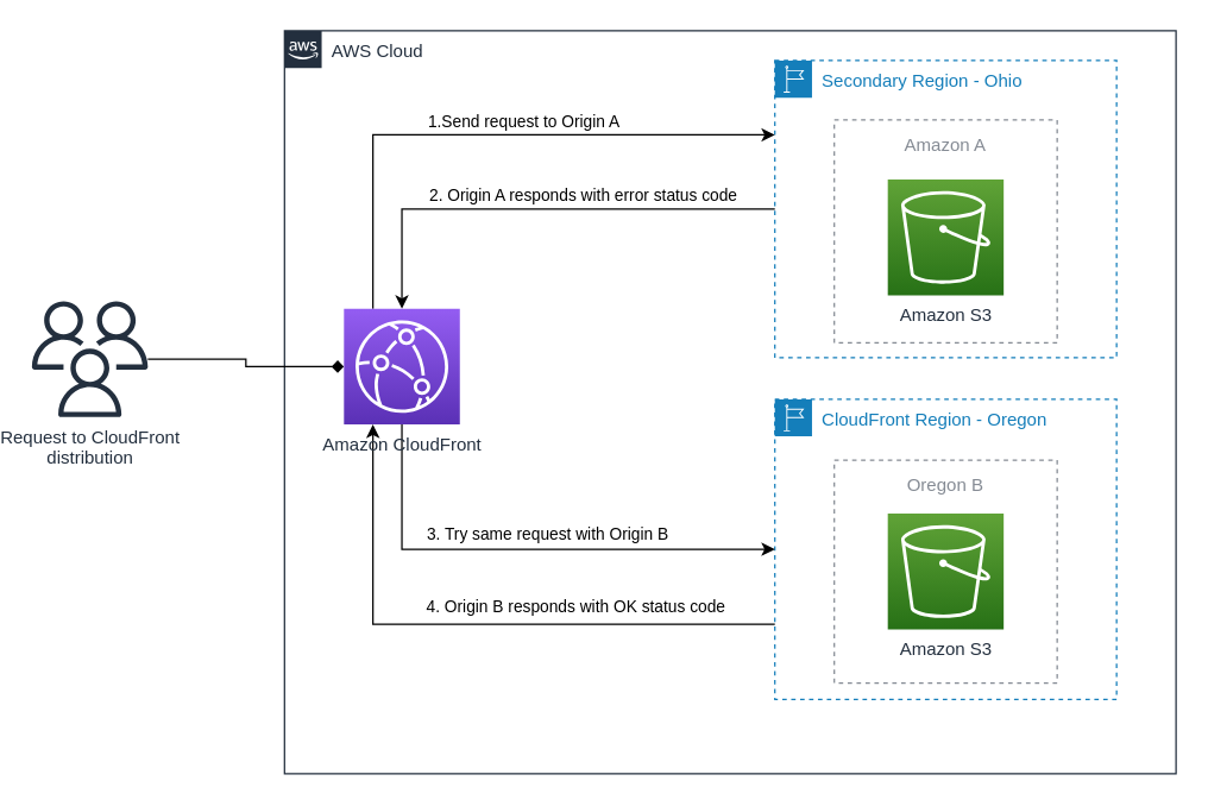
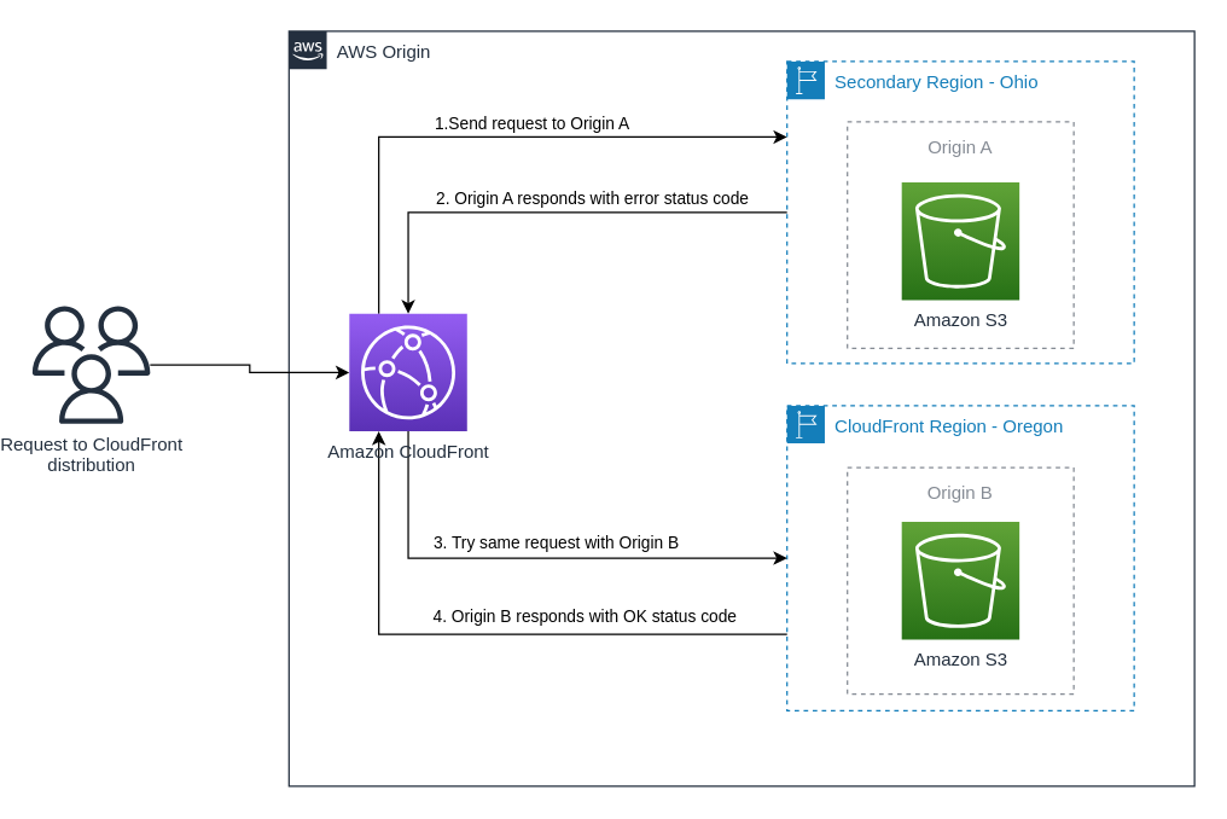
- <mxCell id="4" value="AWS Cloud" style="points=[[0,0],[0.25,0],[0.5,0],[0.75,0],[1,0],[1,0.25],[1,0.5],[1,0.75],[1,1],[0.75,1],[0.5,1],[0.25,1],[0,1],[0,0.75],[0,0.5],[0,0.25]];outlineConnect=0;gradientColor=none;html=1;whiteSpace=wrap;fontSize=12;fontStyle=0;shape=mxgraph.aws4.group;grIcon=mxgraph.aws4.group_aws_cloud_alt;strokeColor=#232F3E;fillColor=none;verticalAlign=top;align=left;spacingLeft=30;fontColor=#232F3E;dashed=0;" vertex="1" parent="1"><mxGeometry x="190" y="20" width="600" height="500" as="geometry" /></mxCell>
+ <mxCell id="4" value="AWS Origin" style="points=[[0,0],[0.25,0],[0.5,0],[0.75,0],[1,0],[1,0.25],[1,0.5],[1,0.75],[1,1],[0.75,1],[0.5,1],[0.25,1],[0,1],[0,0.75],[0,0.5],[0,0.25]];outlineConnect=0;gradientColor=none;html=1;whiteSpace=wrap;fontSize=12;fontStyle=0;shape=mxgraph.aws4.group;grIcon=mxgraph.aws4.group_aws_cloud_alt;strokeColor=#232F3E;fillColor=none;verticalAlign=top;align=left;spacingLeft=30;fontColor=#232F3E;dashed=0;" vertex="1" parent="1"><mxGeometry x="190" y="20" width="600" height="500" as="geometry" /></mxCell>
- <mxCell id="8" value="Amazon A" style="outlineConnect=0;gradientColor=none;html=1;whiteSpace=wrap;fontSize=12;fontStyle=0;strokeColor=#858B94;fillColor=none;verticalAlign=top;align=center;fontColor=#858B94;dashed=1;spacingTop=3;" vertex="1" parent="1"><mxGeometry x="560" y="80" width="150" height="150" as="geometry" /></mxCell>
+ <mxCell id="8" value="Origin A" style="outlineConnect=0;gradientColor=none;html=1;whiteSpace=wrap;fontSize=12;fontStyle=0;strokeColor=#858B94;fillColor=none;verticalAlign=top;align=center;fontColor=#858B94;dashed=1;spacingTop=3;" vertex="1" parent="1"><mxGeometry x="560" y="80" width="150" height="150" as="geometry" /></mxCell>
- <mxCell id="9" style="edgeStyle=orthogonalEdgeStyle;rounded=0;orthogonalLoop=1;jettySize=auto;html=1;endArrow=diamond;" edge="1" parent="1" source="10" target="19"><mxGeometry relative="1" as="geometry" /></mxCell>
+ <mxCell id="9" style="edgeStyle=orthogonalEdgeStyle;rounded=0;orthogonalLoop=1;jettySize=auto;html=1;" edge="1" parent="1" source="10" target="19"><mxGeometry relative="1" as="geometry" /></mxCell>
- <mxCell id="6" value="Oregon B" style="outlineConnect=0;gradientColor=none;html=1;whiteSpace=wrap;fontSize=12;fontStyle=0;strokeColor=#858B94;fillColor=none;verticalAlign=top;align=center;fontColor=#858B94;dashed=1;spacingTop=3;" vertex="1" parent="1"><mxGeometry x="560" y="309" width="150" height="150" as="geometry" /></mxCell>
+ <mxCell id="6" value="Origin B" style="outlineConnect=0;gradientColor=none;html=1;whiteSpace=wrap;fontSize=12;fontStyle=0;strokeColor=#858B94;fillColor=none;verticalAlign=top;align=center;fontColor=#858B94;dashed=1;spacingTop=3;" vertex="1" parent="1"><mxGeometry x="560" y="309" width="150" height="150" as="geometry" /></mxCell>
